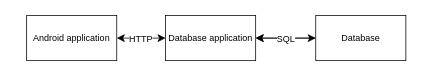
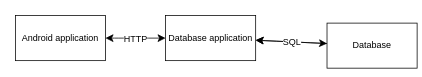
- <mxCell id="3" value="Android application" style="rounded=0;whiteSpace=wrap;html=1;" vertex="1" parent="1"><mxGeometry x="35" y="20" width="120" height="60" as="geometry" /></mxCell>
+ <mxCell id="3" value="Android application" style="rounded=0;whiteSpace=wrap;html=1;" vertex="1" parent="1"><mxGeometry x="20" y="20" width="120" height="60" as="geometry" /></mxCell>
- <mxCell id="5" value="Database" style="rounded=0;whiteSpace=wrap;html=1;" vertex="1" parent="1"><mxGeometry x="420" y="20" width="120" height="60" as="geometry" /></mxCell>
+ <mxCell id="5" value="Database" style="rounded=0;whiteSpace=wrap;html=1;" vertex="1" parent="1"><mxGeometry x="435" y="30" width="120" height="60" as="geometry" /></mxCell>
